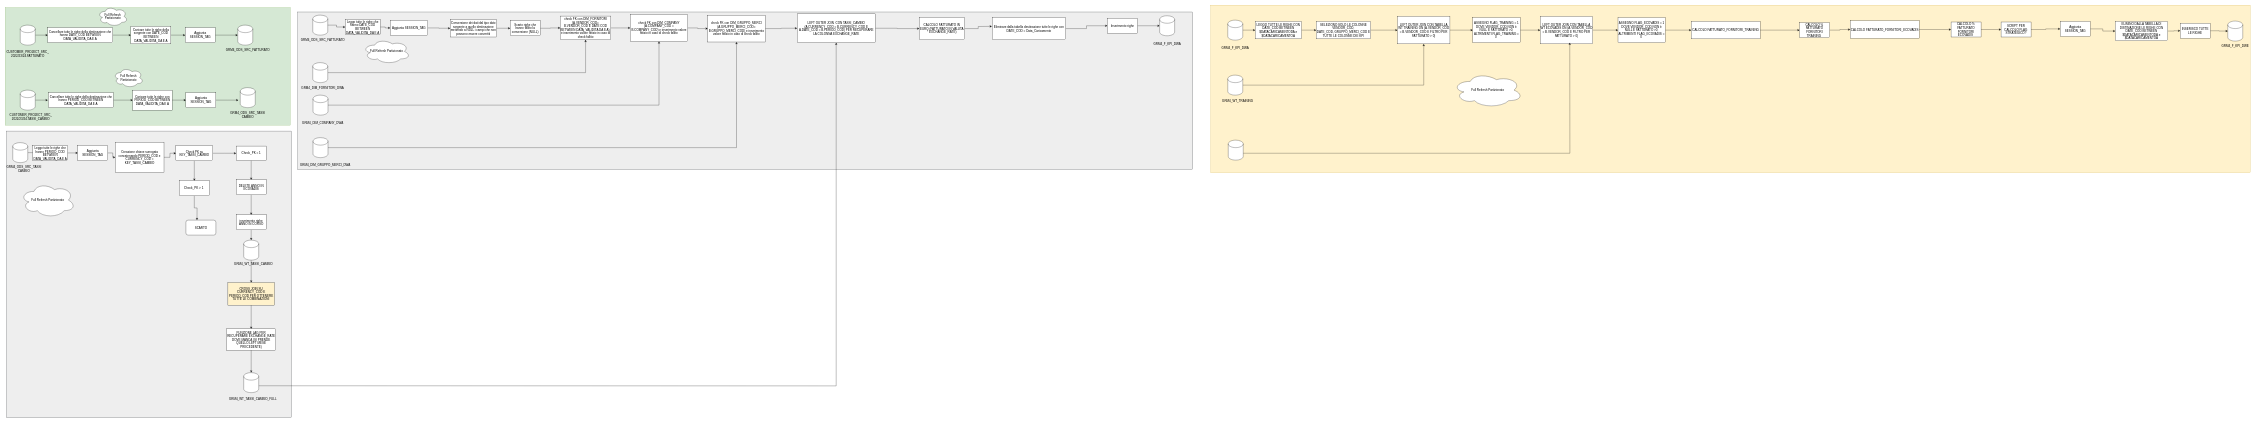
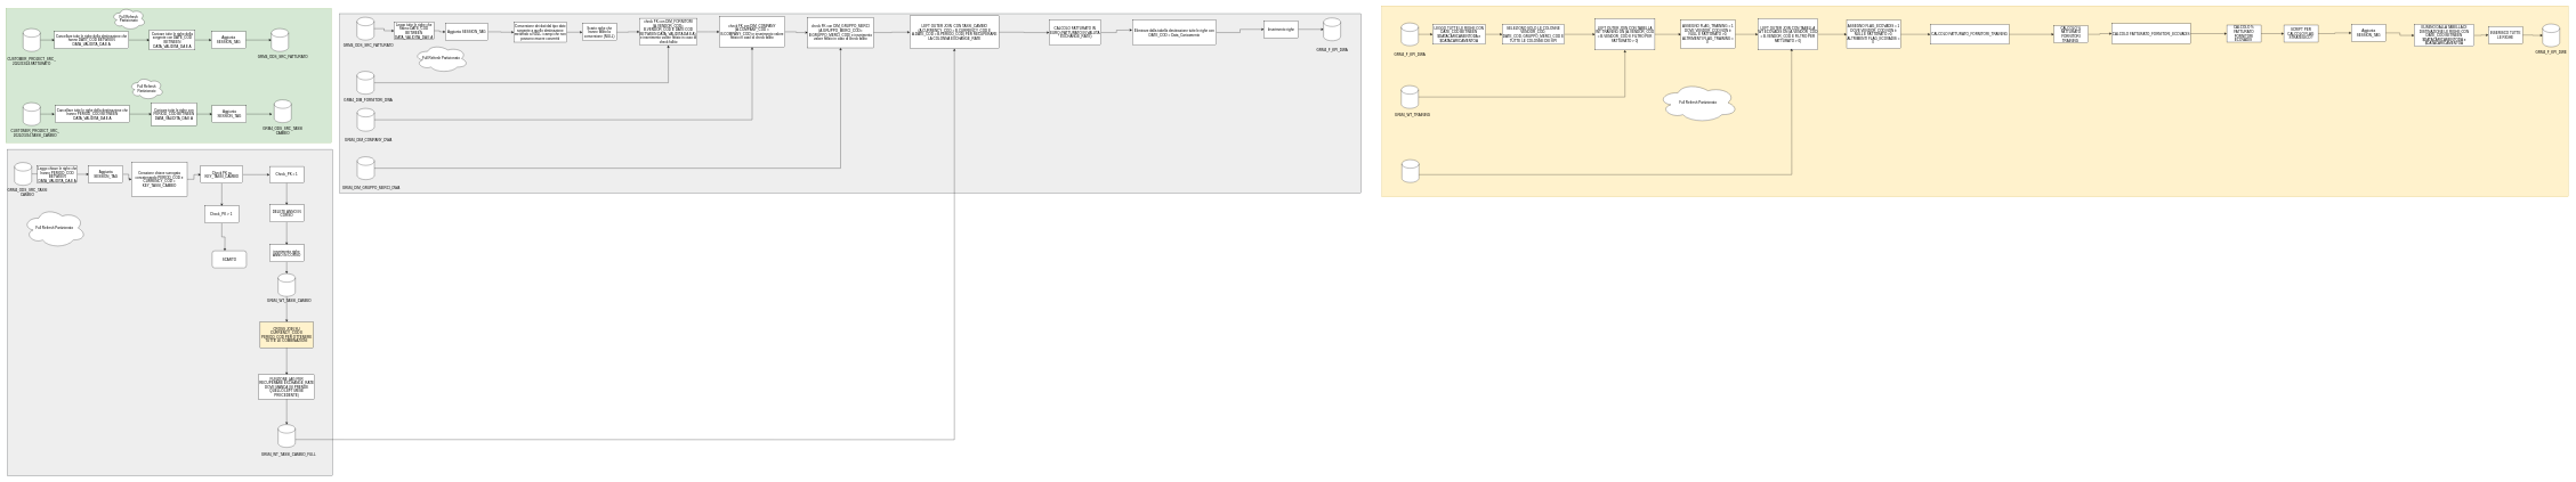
- <mxCell id="93" value="Leggo tutte le righe che hanno PERIOD_COD BETWEEN DATA_VALIDITA_DA E A" style="rounded=0;whiteSpace=wrap;html=1;" vertex="1" parent="1"><mxGeometry x="130" y="582.5" width="140" height="60" as="geometry" /></mxCell>
+ <mxCell id="93" value="Leggo chiave le righe che hanno PERIOD_COD BETWEEN DATA_VALIDITA_DA E A" style="rounded=0;whiteSpace=wrap;html=1;" vertex="1" parent="1"><mxGeometry x="130" y="582.5" width="140" height="60" as="geometry" /></mxCell>
- <mxCell id="58" value="DELETE ANNO IN ECOVADIS" style="whiteSpace=wrap;html=1;" vertex="1" parent="1"><mxGeometry x="943.75" y="718.75" width="120" height="60" as="geometry" /></mxCell>
+ <mxCell id="58" value="DELETE ANNO IN CORSO" style="whiteSpace=wrap;html=1;" vertex="1" parent="1"><mxGeometry x="943.75" y="718.75" width="120" height="60" as="geometry" /></mxCell>
